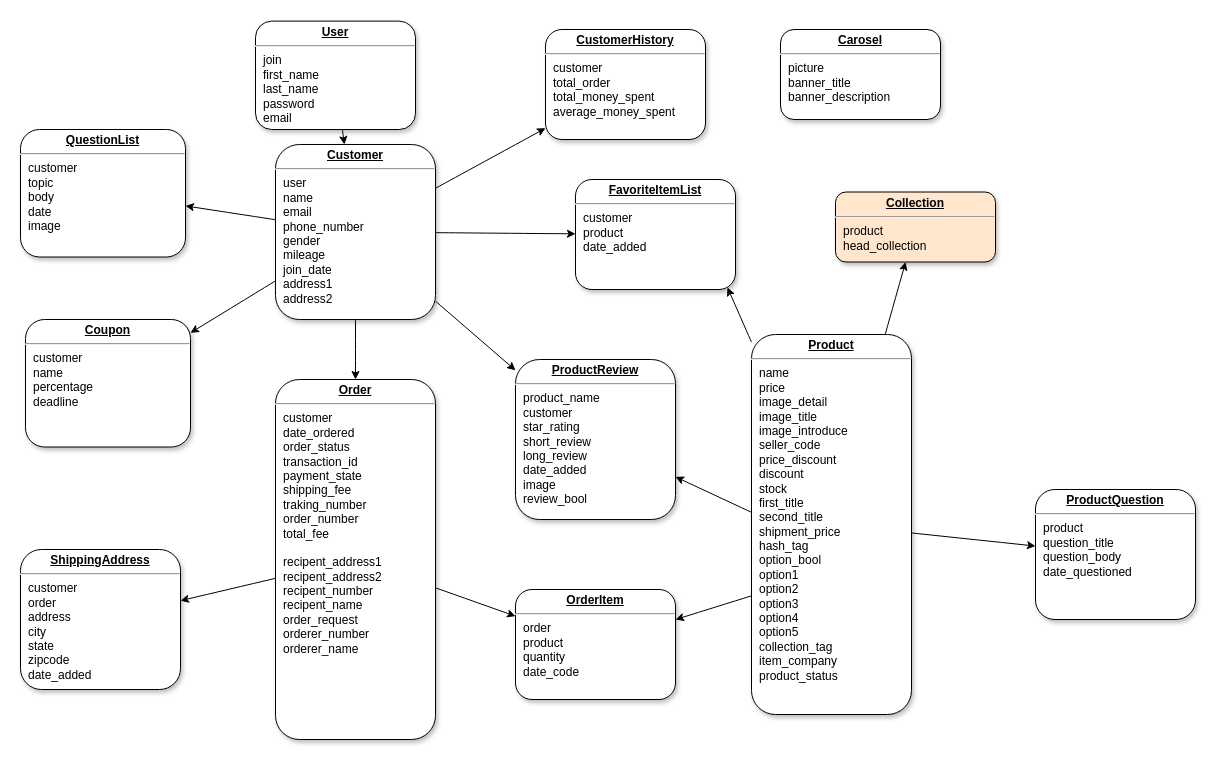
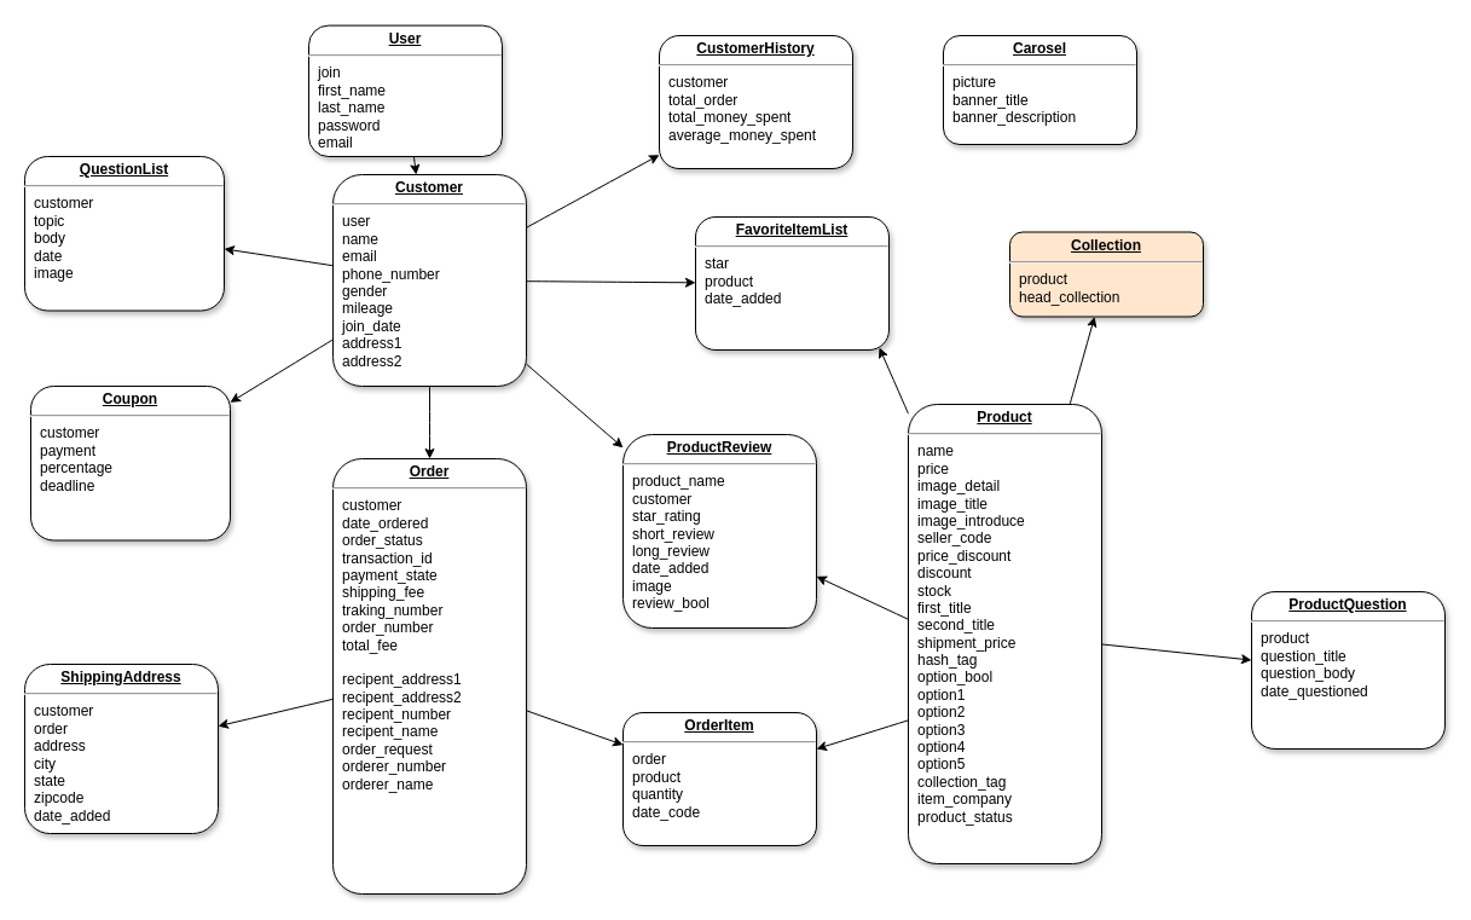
- <mxCell id="22" value="&lt;p style=&quot;margin: 0px ; margin-top: 4px ; text-align: center ; text-decoration: underline&quot;&gt;&lt;b&gt;FavoriteItemList&lt;/b&gt;&lt;/p&gt;&lt;hr&gt;&lt;p style=&quot;margin: 0px ; margin-left: 8px&quot;&gt;customer&lt;br&gt;&lt;/p&gt;&lt;p style=&quot;margin: 0px ; margin-left: 8px&quot;&gt;&lt;span&gt;product&lt;/span&gt;&lt;/p&gt;&lt;p style=&quot;margin: 0px ; margin-left: 8px&quot;&gt;date_added&lt;/p&gt;&lt;p style=&quot;margin: 0px ; margin-left: 8px&quot;&gt;&lt;br&gt;&lt;/p&gt;" style="verticalAlign=top;align=left;overflow=fill;fontSize=12;fontFamily=Helvetica;html=1;shadow=1;rounded=1;" parent="1" vertex="1"><mxGeometry x="575" y="179" width="160" height="110" as="geometry" /></mxCell>
+ <mxCell id="22" value="&lt;p style=&quot;margin: 0px ; margin-top: 4px ; text-align: center ; text-decoration: underline&quot;&gt;&lt;b&gt;FavoriteItemList&lt;/b&gt;&lt;/p&gt;&lt;hr&gt;&lt;p style=&quot;margin: 0px ; margin-left: 8px&quot;&gt;star&lt;br&gt;&lt;/p&gt;&lt;p style=&quot;margin: 0px ; margin-left: 8px&quot;&gt;&lt;span&gt;product&lt;/span&gt;&lt;/p&gt;&lt;p style=&quot;margin: 0px ; margin-left: 8px&quot;&gt;date_added&lt;/p&gt;&lt;p style=&quot;margin: 0px ; margin-left: 8px&quot;&gt;&lt;br&gt;&lt;/p&gt;" style="verticalAlign=top;align=left;overflow=fill;fontSize=12;fontFamily=Helvetica;html=1;shadow=1;rounded=1;" parent="1" vertex="1"><mxGeometry x="575" y="179" width="160" height="110" as="geometry" /></mxCell>
- <mxCell id="19" value="&lt;p style=&quot;margin: 0px ; margin-top: 4px ; text-align: center ; text-decoration: underline&quot;&gt;&lt;b&gt;Coupon&lt;/b&gt;&lt;/p&gt;&lt;hr&gt;&lt;p style=&quot;margin: 0px ; margin-left: 8px&quot;&gt;customer&lt;br&gt;&lt;/p&gt;&lt;p style=&quot;margin: 0px ; margin-left: 8px&quot;&gt;name&lt;/p&gt;&lt;p style=&quot;margin: 0px ; margin-left: 8px&quot;&gt;percentage&lt;/p&gt;&lt;p style=&quot;margin: 0px ; margin-left: 8px&quot;&gt;deadline&lt;/p&gt;&lt;p style=&quot;margin: 0px ; margin-left: 8px&quot;&gt;&lt;br&gt;&lt;/p&gt;" style="verticalAlign=top;align=left;overflow=fill;fontSize=12;fontFamily=Helvetica;html=1;shadow=1;rounded=1;" parent="1" vertex="1"><mxGeometry x="25" y="319" width="165" height="127.5" as="geometry" /></mxCell>
+ <mxCell id="19" value="&lt;p style=&quot;margin: 0px ; margin-top: 4px ; text-align: center ; text-decoration: underline&quot;&gt;&lt;b&gt;Coupon&lt;/b&gt;&lt;/p&gt;&lt;hr&gt;&lt;p style=&quot;margin: 0px ; margin-left: 8px&quot;&gt;customer&lt;br&gt;&lt;/p&gt;&lt;p style=&quot;margin: 0px ; margin-left: 8px&quot;&gt;payment&lt;/p&gt;&lt;p style=&quot;margin: 0px ; margin-left: 8px&quot;&gt;percentage&lt;/p&gt;&lt;p style=&quot;margin: 0px ; margin-left: 8px&quot;&gt;deadline&lt;/p&gt;&lt;p style=&quot;margin: 0px ; margin-left: 8px&quot;&gt;&lt;br&gt;&lt;/p&gt;" style="verticalAlign=top;align=left;overflow=fill;fontSize=12;fontFamily=Helvetica;html=1;shadow=1;rounded=1;" parent="1" vertex="1"><mxGeometry x="25" y="319" width="165" height="127.5" as="geometry" /></mxCell>
